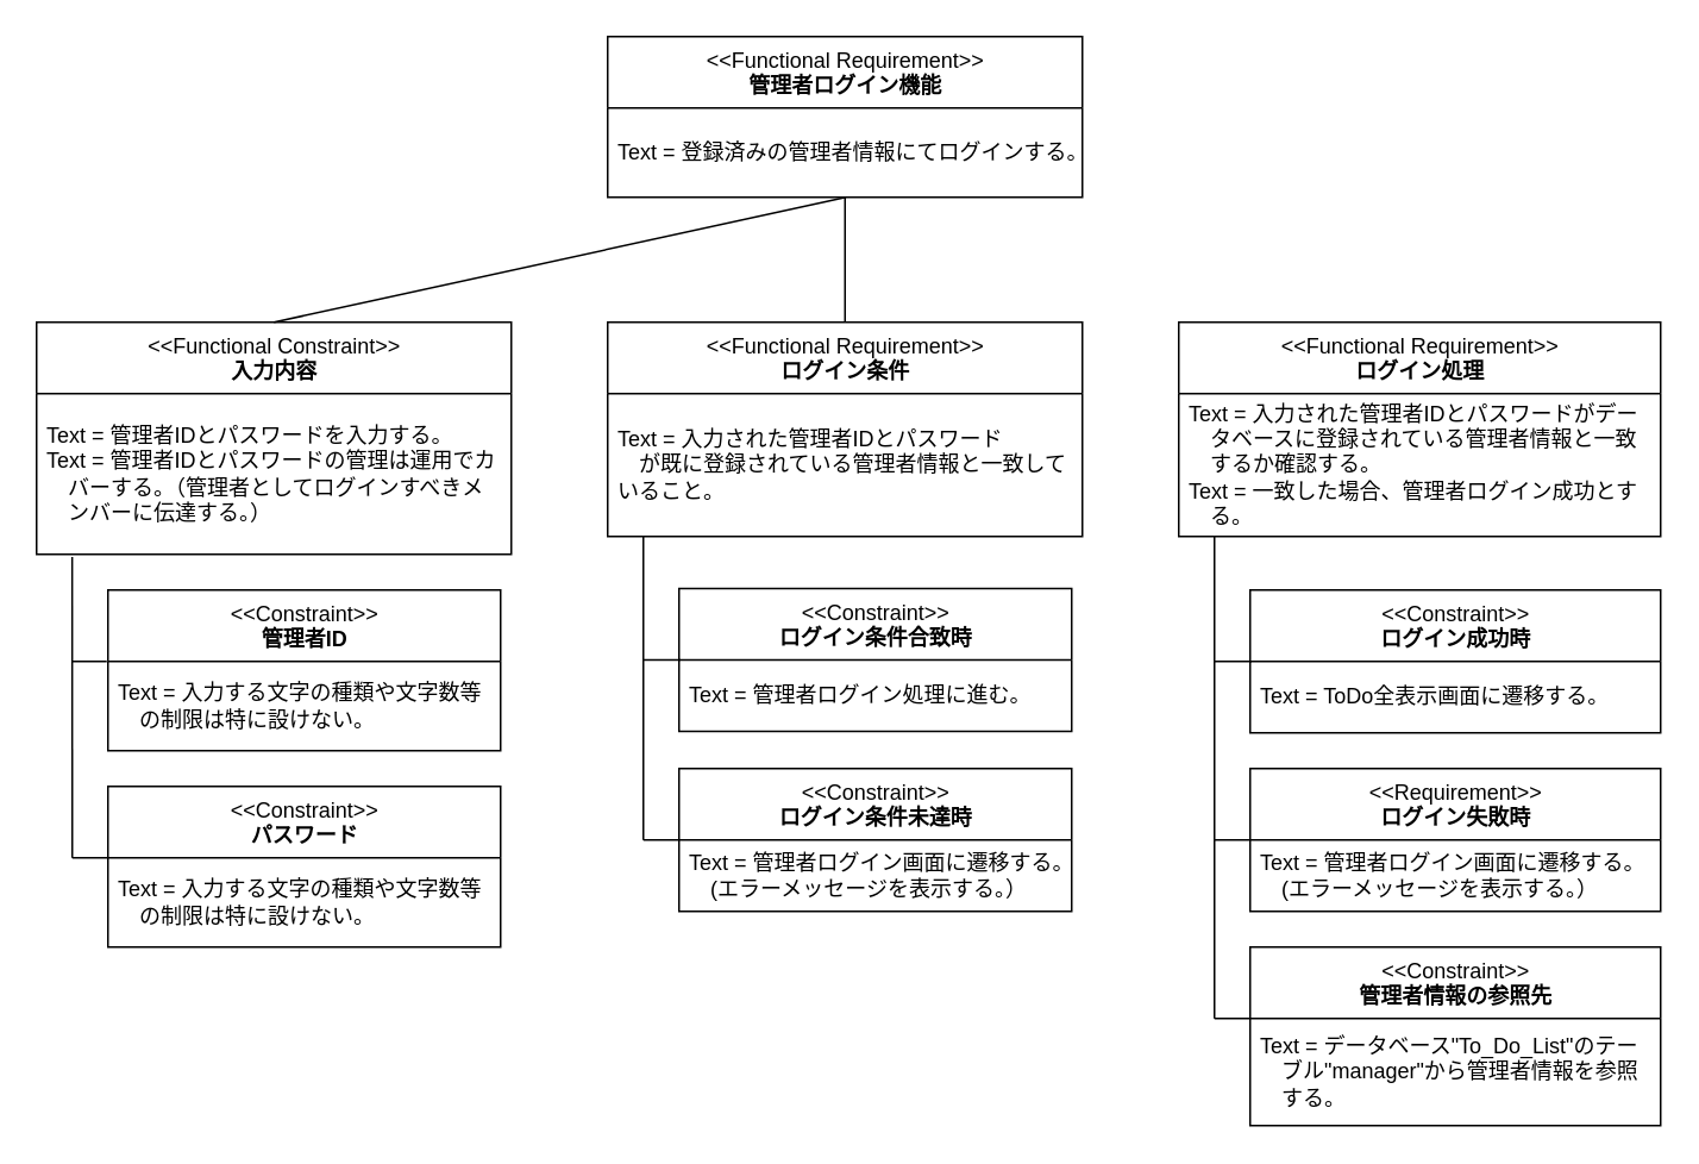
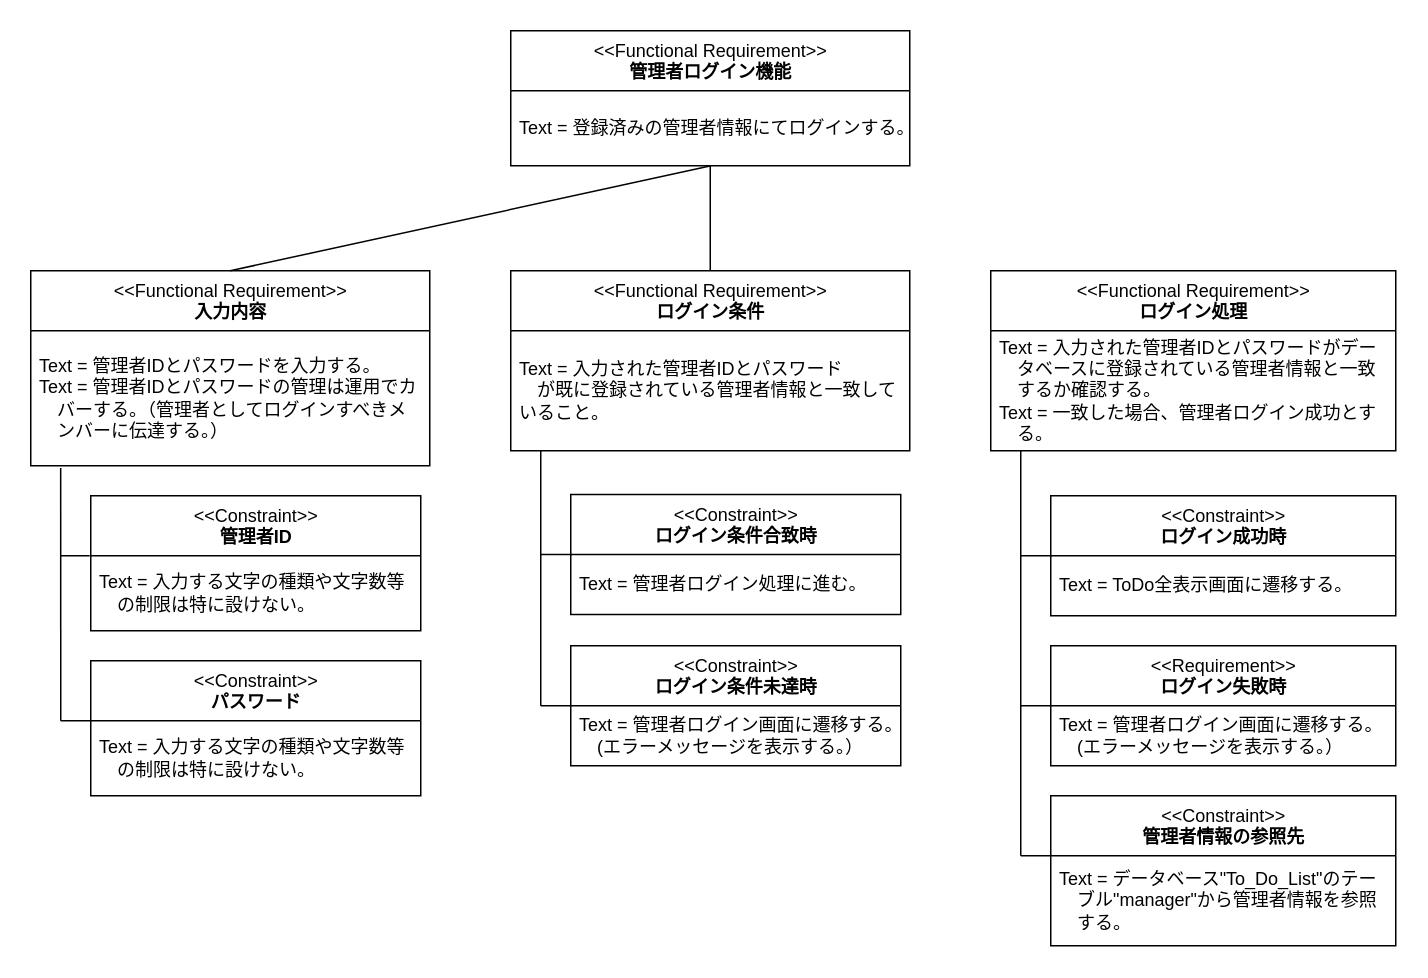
- <mxCell id="4" value="&amp;lt;&amp;lt;Functional Constraint&amp;gt;&amp;gt;&lt;br&gt;&lt;b&gt;入力内容&lt;/b&gt;" style="swimlane;fontStyle=0;align=center;verticalAlign=top;childLayout=stackLayout;horizontal=1;startSize=40;horizontalStack=0;resizeParent=1;resizeParentMax=0;resizeLast=0;collapsible=0;marginBottom=0;html=1;" parent="1" vertex="1"><mxGeometry x="20" y="180" width="266" height="130" as="geometry" /></mxCell>
+ <mxCell id="4" value="&amp;lt;&amp;lt;Functional Requirement&amp;gt;&amp;gt;&lt;br&gt;&lt;b&gt;入力内容&lt;/b&gt;" style="swimlane;fontStyle=0;align=center;verticalAlign=top;childLayout=stackLayout;horizontal=1;startSize=40;horizontalStack=0;resizeParent=1;resizeParentMax=0;resizeLast=0;collapsible=0;marginBottom=0;html=1;" parent="1" vertex="1"><mxGeometry x="20" y="180" width="266" height="130" as="geometry" /></mxCell>
